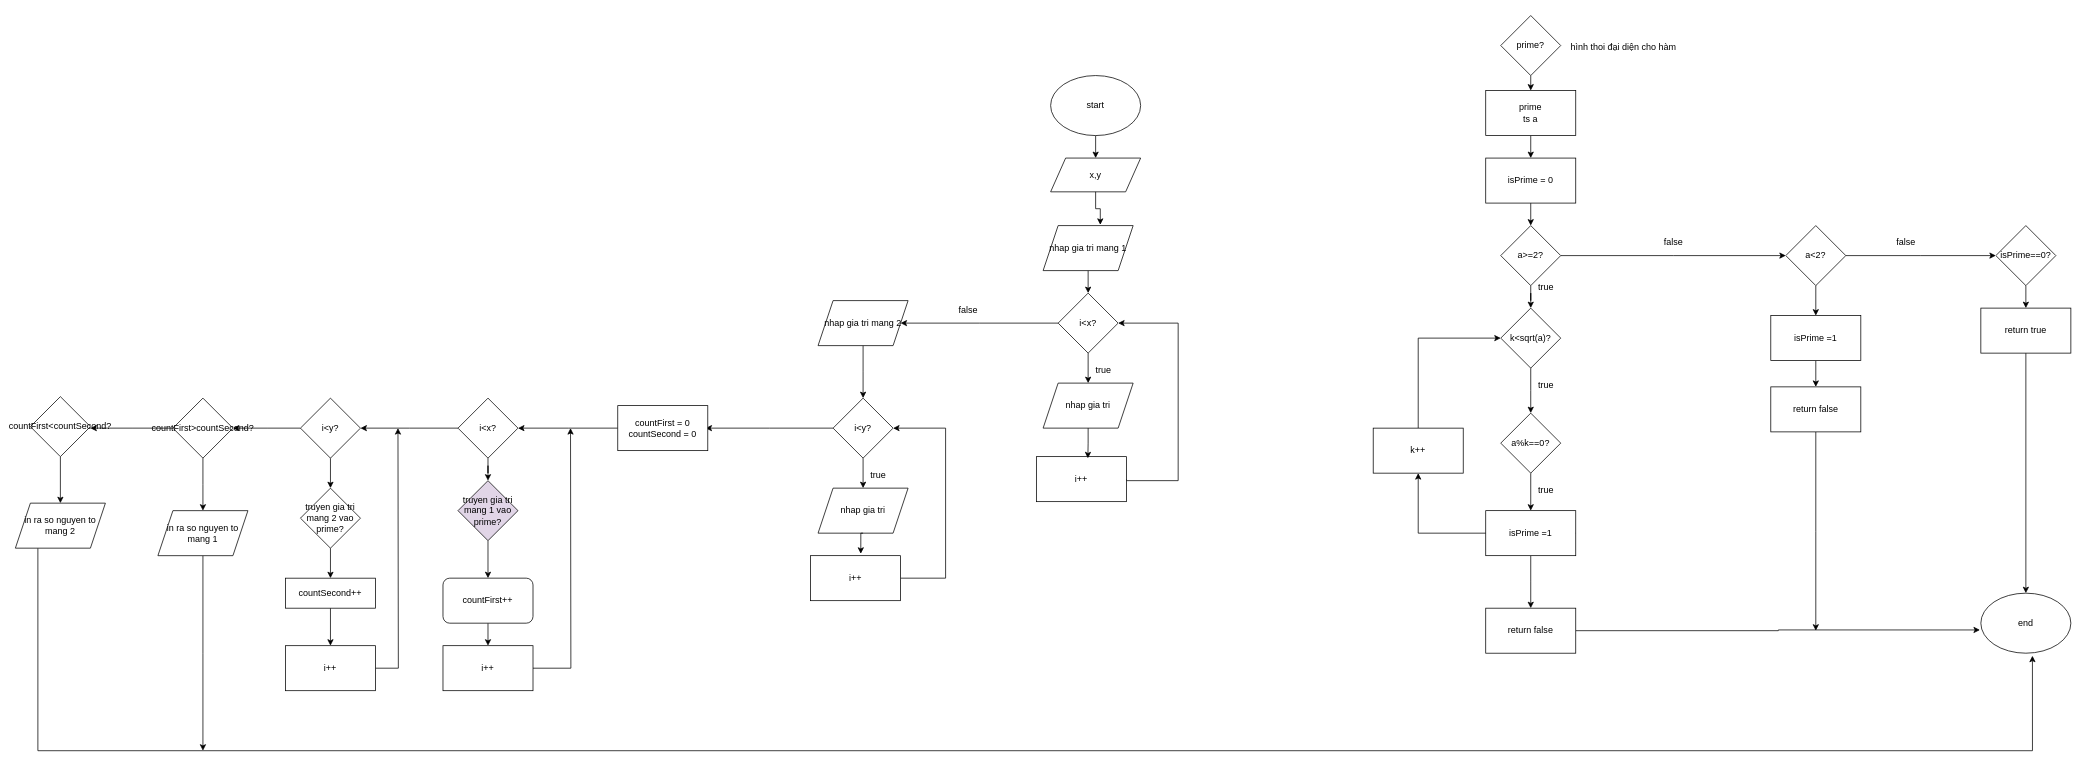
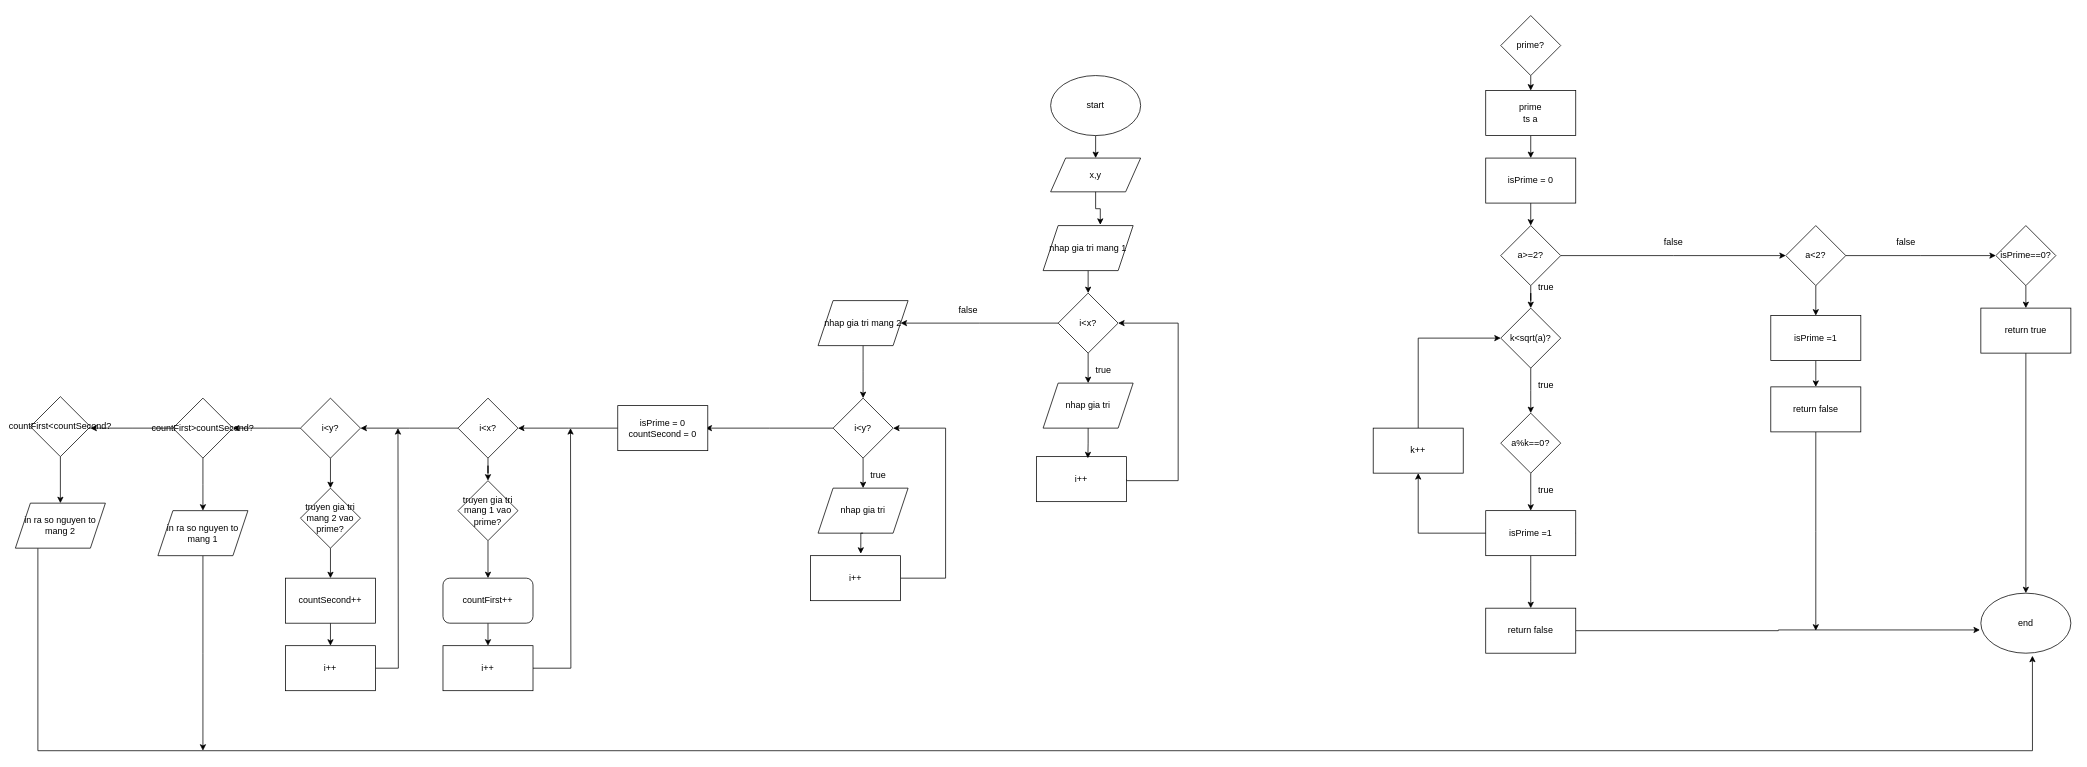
- <mxCell id="93" value="hình thoi đại diện cho hàm&amp;nbsp;" style="text;html=1;align=center;verticalAlign=middle;resizable=0;points=[];autosize=1;strokeColor=none;fillColor=none;" vertex="1" parent="1"><mxGeometry x="2080" y="48" width="170" height="30" as="geometry" /></mxCell>
- <mxCell id="62" value="countFirst = 0&lt;br&gt;countSecond = 0" style="rounded=0;whiteSpace=wrap;html=1;" parent="1" vertex="1"><mxGeometry x="823" y="540" width="120" height="60" as="geometry" /></mxCell>
+ <mxCell id="62" value="isPrime = 0&lt;br&gt;countSecond = 0" style="rounded=0;whiteSpace=wrap;html=1;" parent="1" vertex="1"><mxGeometry x="823" y="540" width="120" height="60" as="geometry" /></mxCell>
- <mxCell id="67" value="truyen gia tri mang 1 vao prime?" style="rhombus;whiteSpace=wrap;html=1;fillColor=#e1d5e7;" parent="1" vertex="1"><mxGeometry x="610" y="640" width="80" height="80" as="geometry" /></mxCell>
+ <mxCell id="67" value="truyen gia tri mang 1 vao prime?" style="rhombus;whiteSpace=wrap;html=1;" parent="1" vertex="1"><mxGeometry x="610" y="640" width="80" height="80" as="geometry" /></mxCell>
- <mxCell id="78" value="countSecond++" style="rounded=0;whiteSpace=wrap;html=1;" parent="1" vertex="1"><mxGeometry x="380" y="770" width="120" height="40" as="geometry" /></mxCell>
+ <mxCell id="78" value="countSecond++" style="rounded=0;whiteSpace=wrap;html=1;" parent="1" vertex="1"><mxGeometry x="380" y="770" width="120" height="60" as="geometry" /></mxCell>
